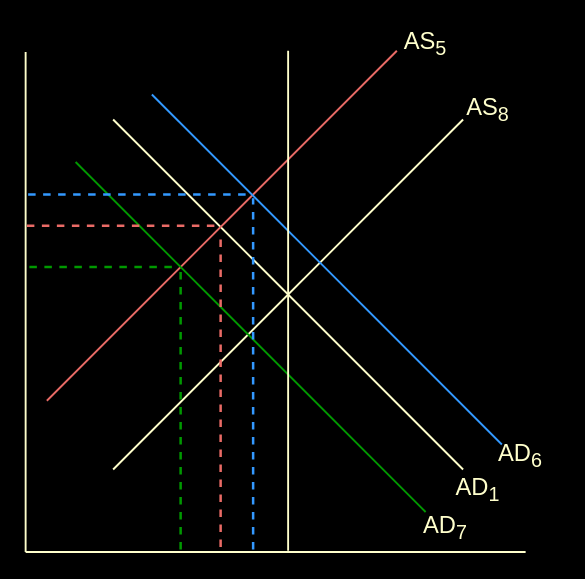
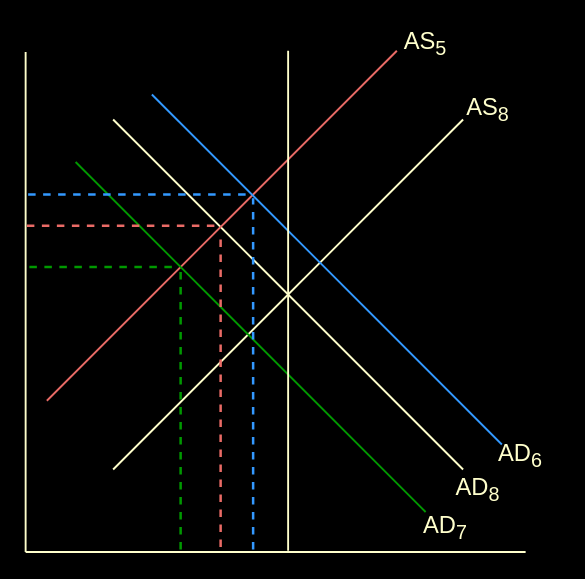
- <mxCell id="12" value="AD&lt;sub&gt;1&lt;/sub&gt;" style="text;html=1;align=center;verticalAlign=middle;whiteSpace=wrap;rounded=0;fontColor=#FFFFCC;fontSize=19;" vertex="1" parent="1"><mxGeometry x="352" y="377" width="60" height="30" as="geometry" /></mxCell>
+ <mxCell id="12" value="AD&lt;sub&gt;8&lt;/sub&gt;" style="text;html=1;align=center;verticalAlign=middle;whiteSpace=wrap;rounded=0;fontColor=#FFFFCC;fontSize=19;" vertex="1" parent="1"><mxGeometry x="352" y="377" width="60" height="30" as="geometry" /></mxCell>
